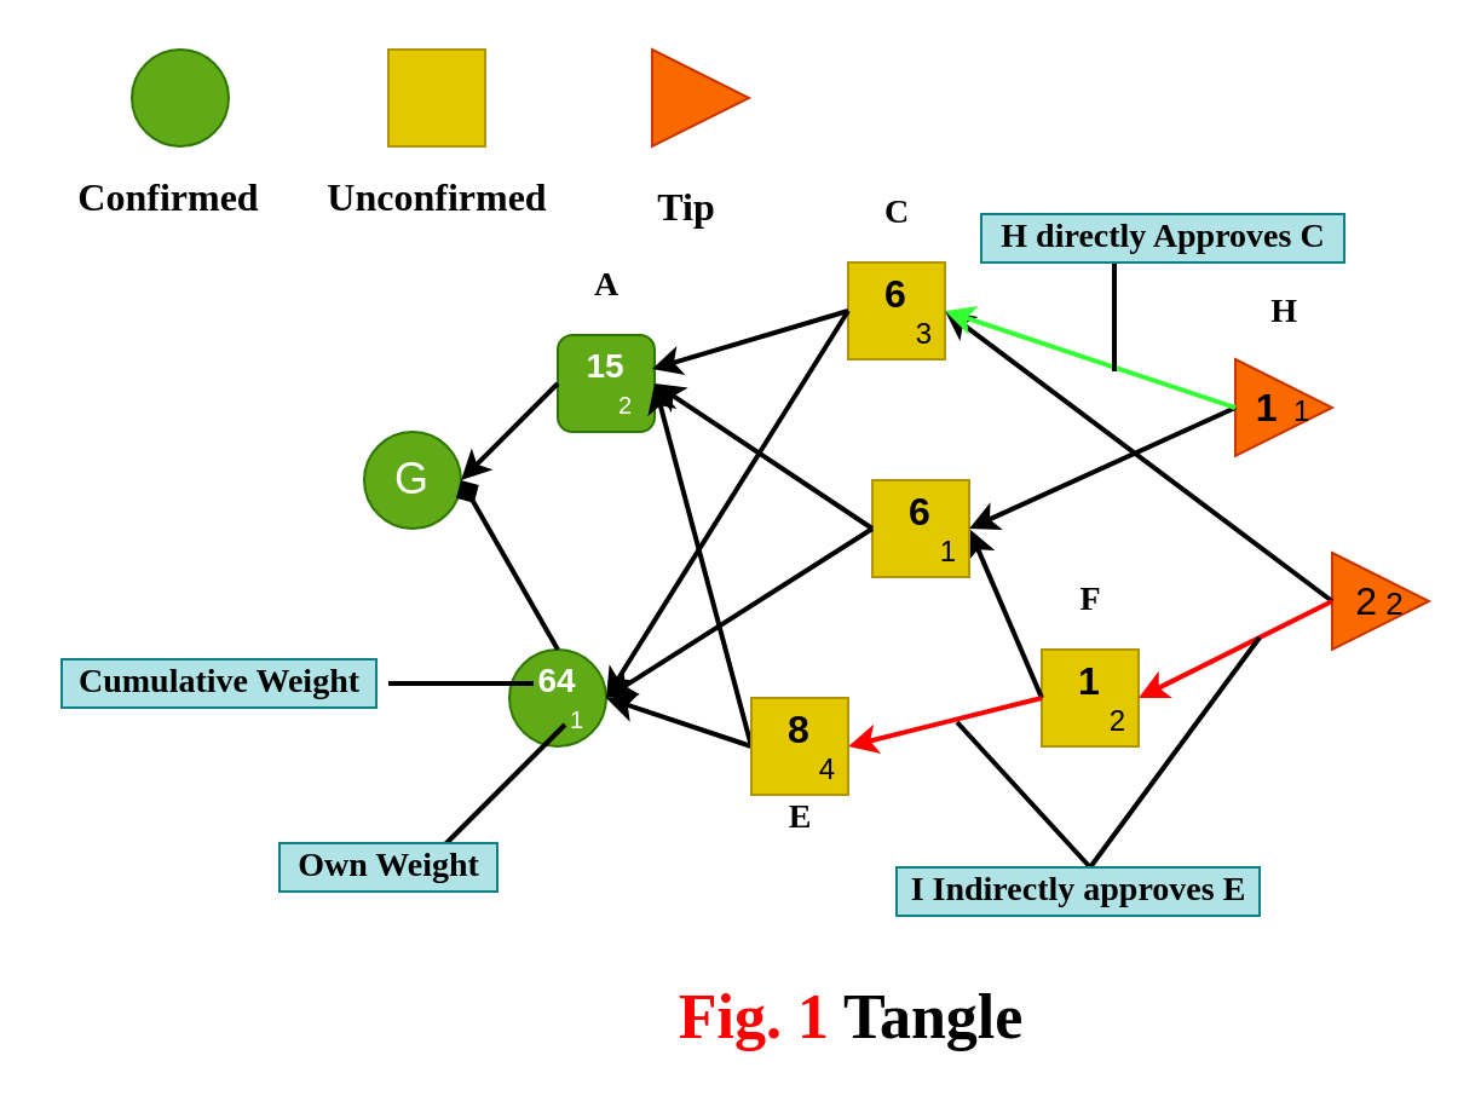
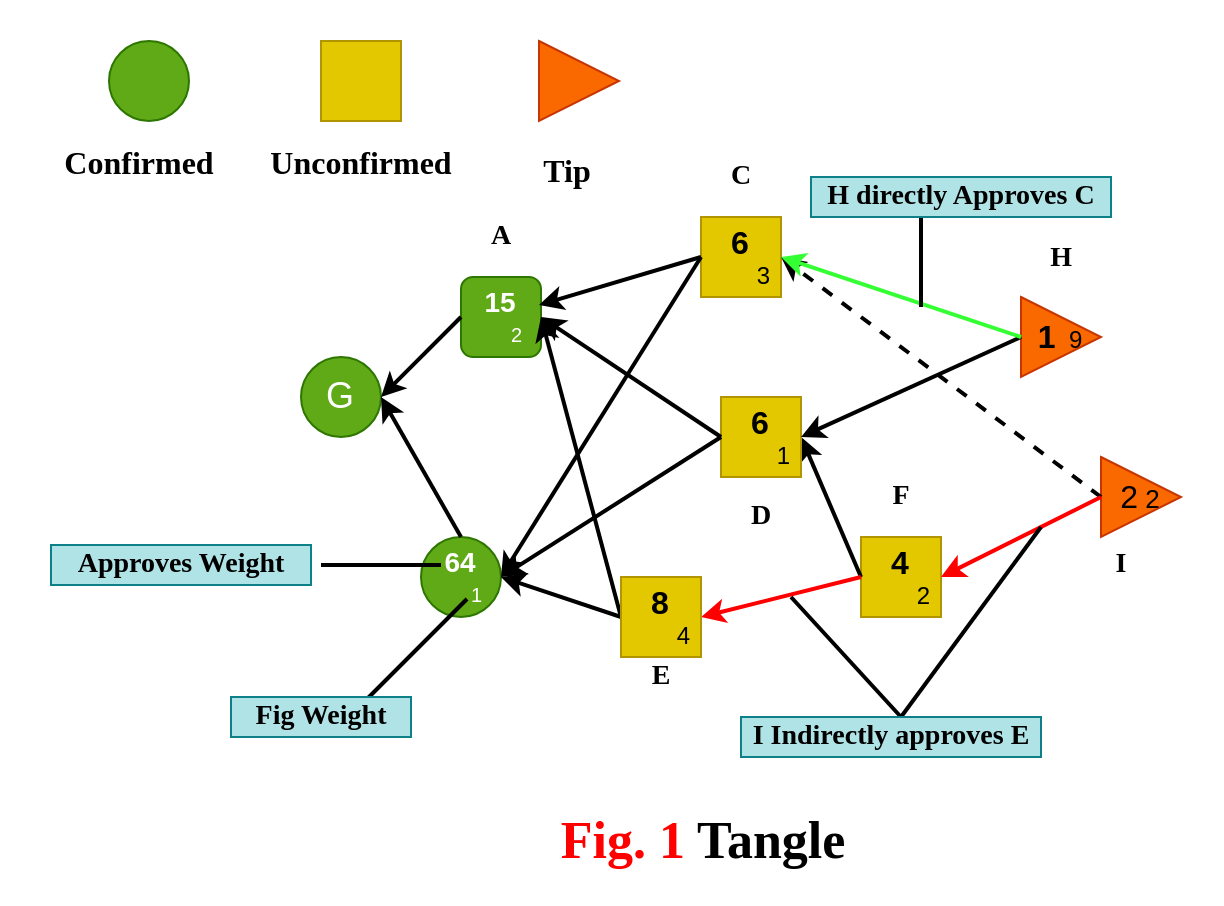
- <mxCell id="25" value="" style="endArrow=classic;html=1;strokeWidth=2;exitX=0;exitY=0.5;exitDx=0;exitDy=0;entryX=1;entryY=0.5;entryDx=0;entryDy=0;" parent="4" source="23" target="17" edge="1"><mxGeometry width="50" height="50" relative="1" as="geometry"><mxPoint x="535" y="160" as="sourcePoint" /><mxPoint x="585" y="110" as="targetPoint" /></mxGeometry></mxCell>
+ <mxCell id="25" value="" style="endArrow=classic;html=1;strokeWidth=2;exitX=0;exitY=0.5;exitDx=0;exitDy=0;entryX=1;entryY=0.5;entryDx=0;entryDy=0;dashed=1;" parent="4" source="23" target="17" edge="1"><mxGeometry width="50" height="50" relative="1" as="geometry"><mxPoint x="535" y="160" as="sourcePoint" /><mxPoint x="585" y="110" as="targetPoint" /></mxGeometry></mxCell>
- <mxCell id="22" value="&lt;font color=&quot;#000000&quot; size=&quot;1&quot;&gt;&lt;b style=&quot;font-size: 16px&quot;&gt;1&lt;/b&gt;&lt;/font&gt;&amp;nbsp; &lt;font color=&quot;#000000&quot;&gt;1&lt;/font&gt;" style="triangle;whiteSpace=wrap;html=1;strokeColor=#C73500;fillColor=#fa6800;fontColor=#000000;" parent="4" vertex="1"><mxGeometry x="485" y="40" width="40" height="40" as="geometry" /></mxCell>
+ <mxCell id="22" value="&lt;font color=&quot;#000000&quot; size=&quot;1&quot;&gt;&lt;b style=&quot;font-size: 16px&quot;&gt;1&lt;/b&gt;&lt;/font&gt;&amp;nbsp; &lt;font color=&quot;#000000&quot;&gt;9&lt;/font&gt;" style="triangle;whiteSpace=wrap;html=1;strokeColor=#C73500;fillColor=#fa6800;fontColor=#000000;" parent="4" vertex="1"><mxGeometry x="485" y="40" width="40" height="40" as="geometry" /></mxCell>
- <mxCell id="10" value="" style="endArrow=diamond;html=1;strokeWidth=2;entryX=1;entryY=0.5;entryDx=0;entryDy=0;exitX=0.5;exitY=0;exitDx=0;exitDy=0;" parent="4" source="8" target="6" edge="1"><mxGeometry width="50" height="50" relative="1" as="geometry"><mxPoint x="535" y="190" as="sourcePoint" /><mxPoint x="585" y="140" as="targetPoint" /></mxGeometry></mxCell>
+ <mxCell id="10" value="" style="endArrow=classic;html=1;strokeWidth=2;entryX=1;entryY=0.5;entryDx=0;entryDy=0;exitX=0.5;exitY=0;exitDx=0;exitDy=0;" parent="4" source="8" target="6" edge="1"><mxGeometry width="50" height="50" relative="1" as="geometry"><mxPoint x="535" y="190" as="sourcePoint" /><mxPoint x="585" y="140" as="targetPoint" /></mxGeometry></mxCell>
+ <mxCell id="39" value="&lt;b&gt;&lt;font style=&quot;font-size: 14px&quot; face=&quot;Times New Roman&quot;&gt;D&lt;/font&gt;&lt;/b&gt;" style="text;html=1;align=center;verticalAlign=middle;resizable=0;points=[];autosize=1;strokeColor=none;fillColor=none;" parent="2" vertex="1"><mxGeometry x="345" y="170" width="30" height="20" as="geometry" /></mxCell>
- <mxCell id="29" value="&lt;b&gt;&lt;font style=&quot;font-size: 14px&quot; face=&quot;Times New Roman&quot;&gt;Cumulative Weight&lt;/font&gt;&lt;/b&gt;" style="text;html=1;align=center;verticalAlign=middle;resizable=0;points=[];autosize=1;strokeColor=#0e8088;fillColor=#b0e3e6;" parent="4" vertex="1"><mxGeometry y="164" width="130" height="20" as="geometry" /></mxCell>
+ <mxCell id="29" value="&lt;b&gt;&lt;font style=&quot;font-size: 14px&quot; face=&quot;Times New Roman&quot;&gt;Approves Weight&lt;/font&gt;&lt;/b&gt;" style="text;html=1;align=center;verticalAlign=middle;resizable=0;points=[];autosize=1;strokeColor=#0e8088;fillColor=#b0e3e6;" parent="4" vertex="1"><mxGeometry y="164" width="130" height="20" as="geometry" /></mxCell>
+ <mxCell id="31" value="&lt;font style=&quot;font-size: 14px&quot; face=&quot;Times New Roman&quot;&gt;&lt;b&gt;I&lt;/b&gt;&lt;/font&gt;" style="text;html=1;align=center;verticalAlign=middle;resizable=0;points=[];autosize=1;strokeColor=none;fillColor=none;" parent="4" vertex="1"><mxGeometry x="525" y="164" width="20" height="20" as="geometry" /></mxCell>
- <mxCell id="5" value="&lt;font style=&quot;font-size: 16px&quot;&gt;&lt;b&gt;1&lt;/b&gt;&lt;/font&gt;&lt;br&gt;&amp;nbsp; &amp;nbsp; &amp;nbsp; &amp;nbsp;2" style="whiteSpace=wrap;html=1;aspect=fixed;fillColor=#e3c800;strokeColor=#B09500;fontColor=#000000;" parent="4" vertex="1"><mxGeometry x="405" y="160" width="40" height="40" as="geometry" /></mxCell>
+ <mxCell id="5" value="&lt;font style=&quot;font-size: 16px&quot;&gt;&lt;b&gt;4&lt;/b&gt;&lt;/font&gt;&lt;br&gt;&amp;nbsp; &amp;nbsp; &amp;nbsp; &amp;nbsp;2" style="whiteSpace=wrap;html=1;aspect=fixed;fillColor=#e3c800;strokeColor=#B09500;fontColor=#000000;" parent="4" vertex="1"><mxGeometry x="405" y="160" width="40" height="40" as="geometry" /></mxCell>
- <mxCell id="36" value="&lt;b&gt;&lt;font style=&quot;font-size: 14px&quot; face=&quot;Times New Roman&quot;&gt;Own Weight&lt;/font&gt;&lt;/b&gt;" style="text;html=1;align=center;verticalAlign=middle;resizable=0;points=[];autosize=1;strokeColor=#0e8088;fillColor=#b0e3e6;" parent="2" vertex="1"><mxGeometry x="95" y="270" width="90" height="20" as="geometry" /></mxCell>
+ <mxCell id="36" value="&lt;b&gt;&lt;font style=&quot;font-size: 14px&quot; face=&quot;Times New Roman&quot;&gt;Fig Weight&lt;/font&gt;&lt;/b&gt;" style="text;html=1;align=center;verticalAlign=middle;resizable=0;points=[];autosize=1;strokeColor=#0e8088;fillColor=#b0e3e6;" parent="2" vertex="1"><mxGeometry x="95" y="270" width="90" height="20" as="geometry" /></mxCell>
